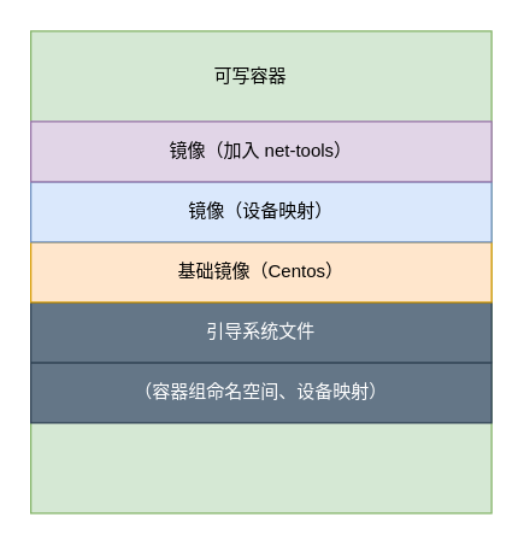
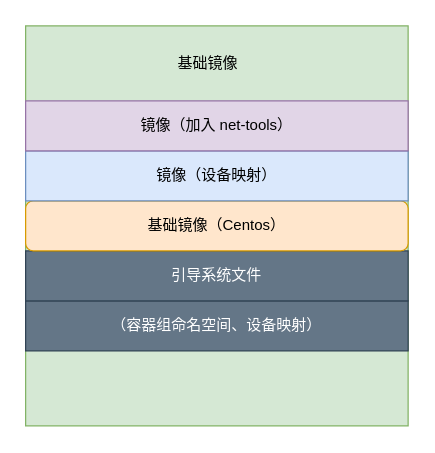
- <mxCell id="8" value="可写容器" style="text;html=1;strokeColor=none;fillColor=none;align=center;verticalAlign=middle;whiteSpace=wrap;rounded=0;" vertex="1" parent="1"><mxGeometry x="126" y="40" width="80" height="20" as="geometry" /></mxCell>
+ <mxCell id="8" value="基础镜像" style="text;html=1;strokeColor=none;fillColor=none;align=center;verticalAlign=middle;whiteSpace=wrap;rounded=0;" vertex="1" parent="1"><mxGeometry x="126" y="40" width="80" height="20" as="geometry" /></mxCell>
- <mxCell id="5" value="基础镜像（Centos）" style="rounded=0;whiteSpace=wrap;html=1;fillColor=#ffe6cc;strokeColor=#d79b00;" vertex="1" parent="1"><mxGeometry x="20" y="160" width="306" height="40" as="geometry" /></mxCell>
+ <mxCell id="5" value="基础镜像（Centos）" style="whiteSpace=wrap;html=1;fillColor=#ffe6cc;strokeColor=#d79b00;rounded=1;" vertex="1" parent="1"><mxGeometry x="20" y="160" width="306" height="40" as="geometry" /></mxCell>
